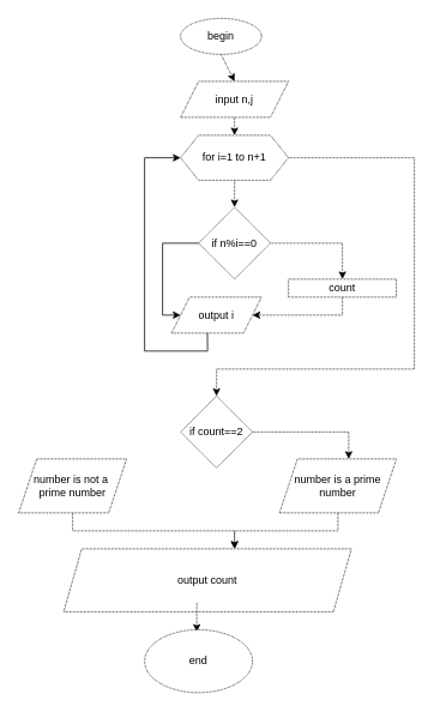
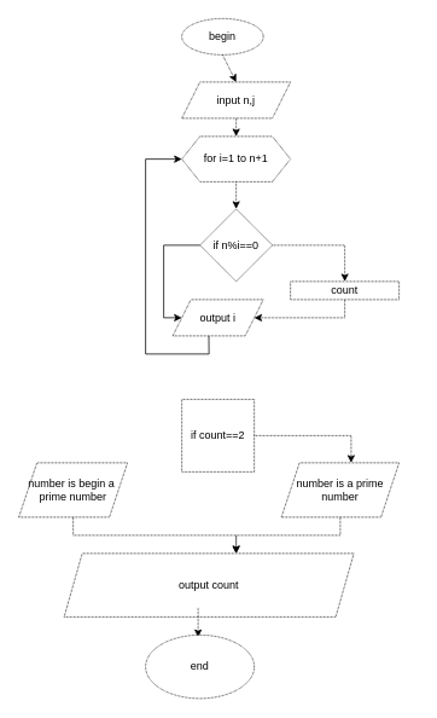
- <mxCell id="24" value="" style="endArrow=classic;html=1;rounded=0;dashed=1;dashPattern=1 1;strokeColor=default;exitX=1;exitY=0.5;exitDx=0;exitDy=0;entryX=0.5;entryY=0;entryDx=0;entryDy=0;" edge="1" parent="1" source="6" target="15"><mxGeometry width="50" height="50" relative="1" as="geometry"><mxPoint x="440" y="400" as="sourcePoint" /><mxPoint x="250" y="430" as="targetPoint" /><Array as="points"><mxPoint x="460" y="175" /><mxPoint x="460" y="410" /><mxPoint x="240" y="410" /></Array></mxGeometry></mxCell>
- <mxCell id="15" value="if count==2" style="rhombus;whiteSpace=wrap;html=1;dashed=1;dashPattern=1 1;strokeColor=default;" vertex="1" parent="1"><mxGeometry x="200" y="440" width="80" height="80" as="geometry" /></mxCell>
+ <mxCell id="15" value="if count==2" style="whiteSpace=wrap;html=1;dashed=1;dashPattern=1 1;strokeColor=default;rounded=0;" vertex="1" parent="1"><mxGeometry x="200" y="440" width="80" height="80" as="geometry" /></mxCell>
- <mxCell id="17" value="number is not a&amp;nbsp;&lt;br&gt;prime number" style="shape=parallelogram;perimeter=parallelogramPerimeter;whiteSpace=wrap;html=1;fixedSize=1;dashed=1;dashPattern=1 1;strokeColor=default;" vertex="1" parent="1"><mxGeometry x="20" y="510" width="120" height="60" as="geometry" /></mxCell>
+ <mxCell id="17" value="number is begin a&amp;nbsp;&lt;br&gt;prime number" style="shape=parallelogram;perimeter=parallelogramPerimeter;whiteSpace=wrap;html=1;fixedSize=1;dashed=1;dashPattern=1 1;strokeColor=default;" vertex="1" parent="1"><mxGeometry x="20" y="510" width="120" height="60" as="geometry" /></mxCell>
